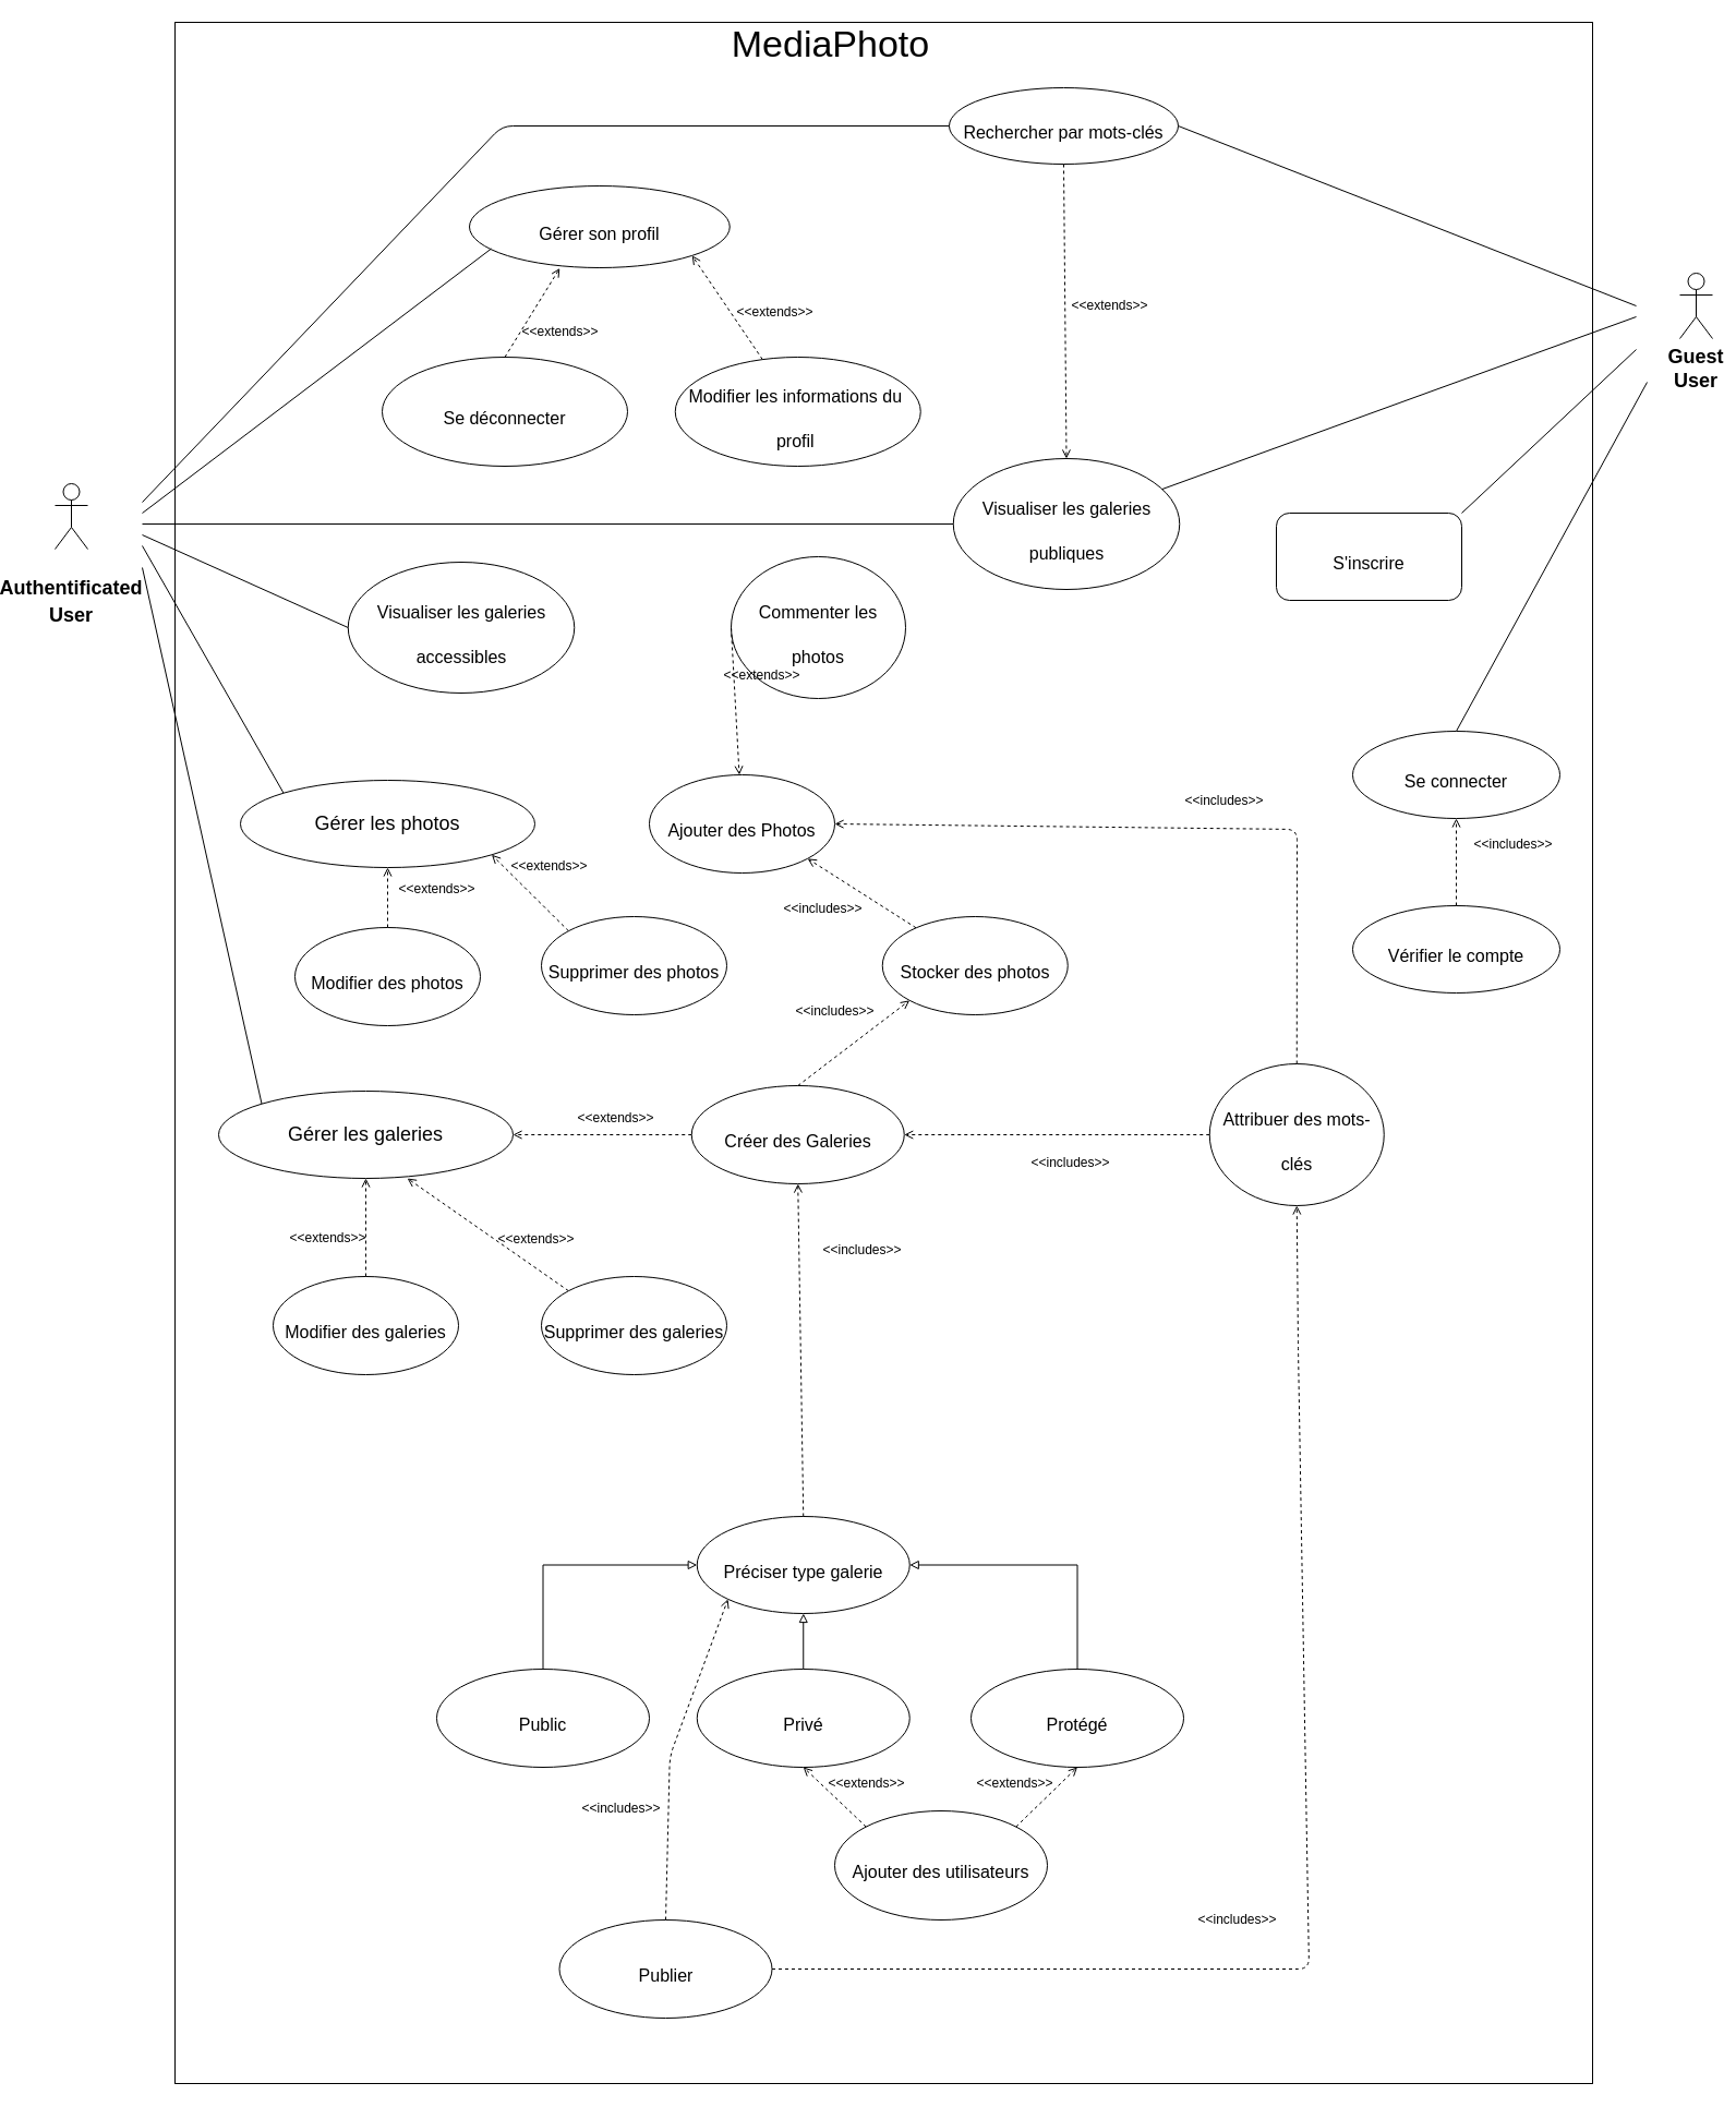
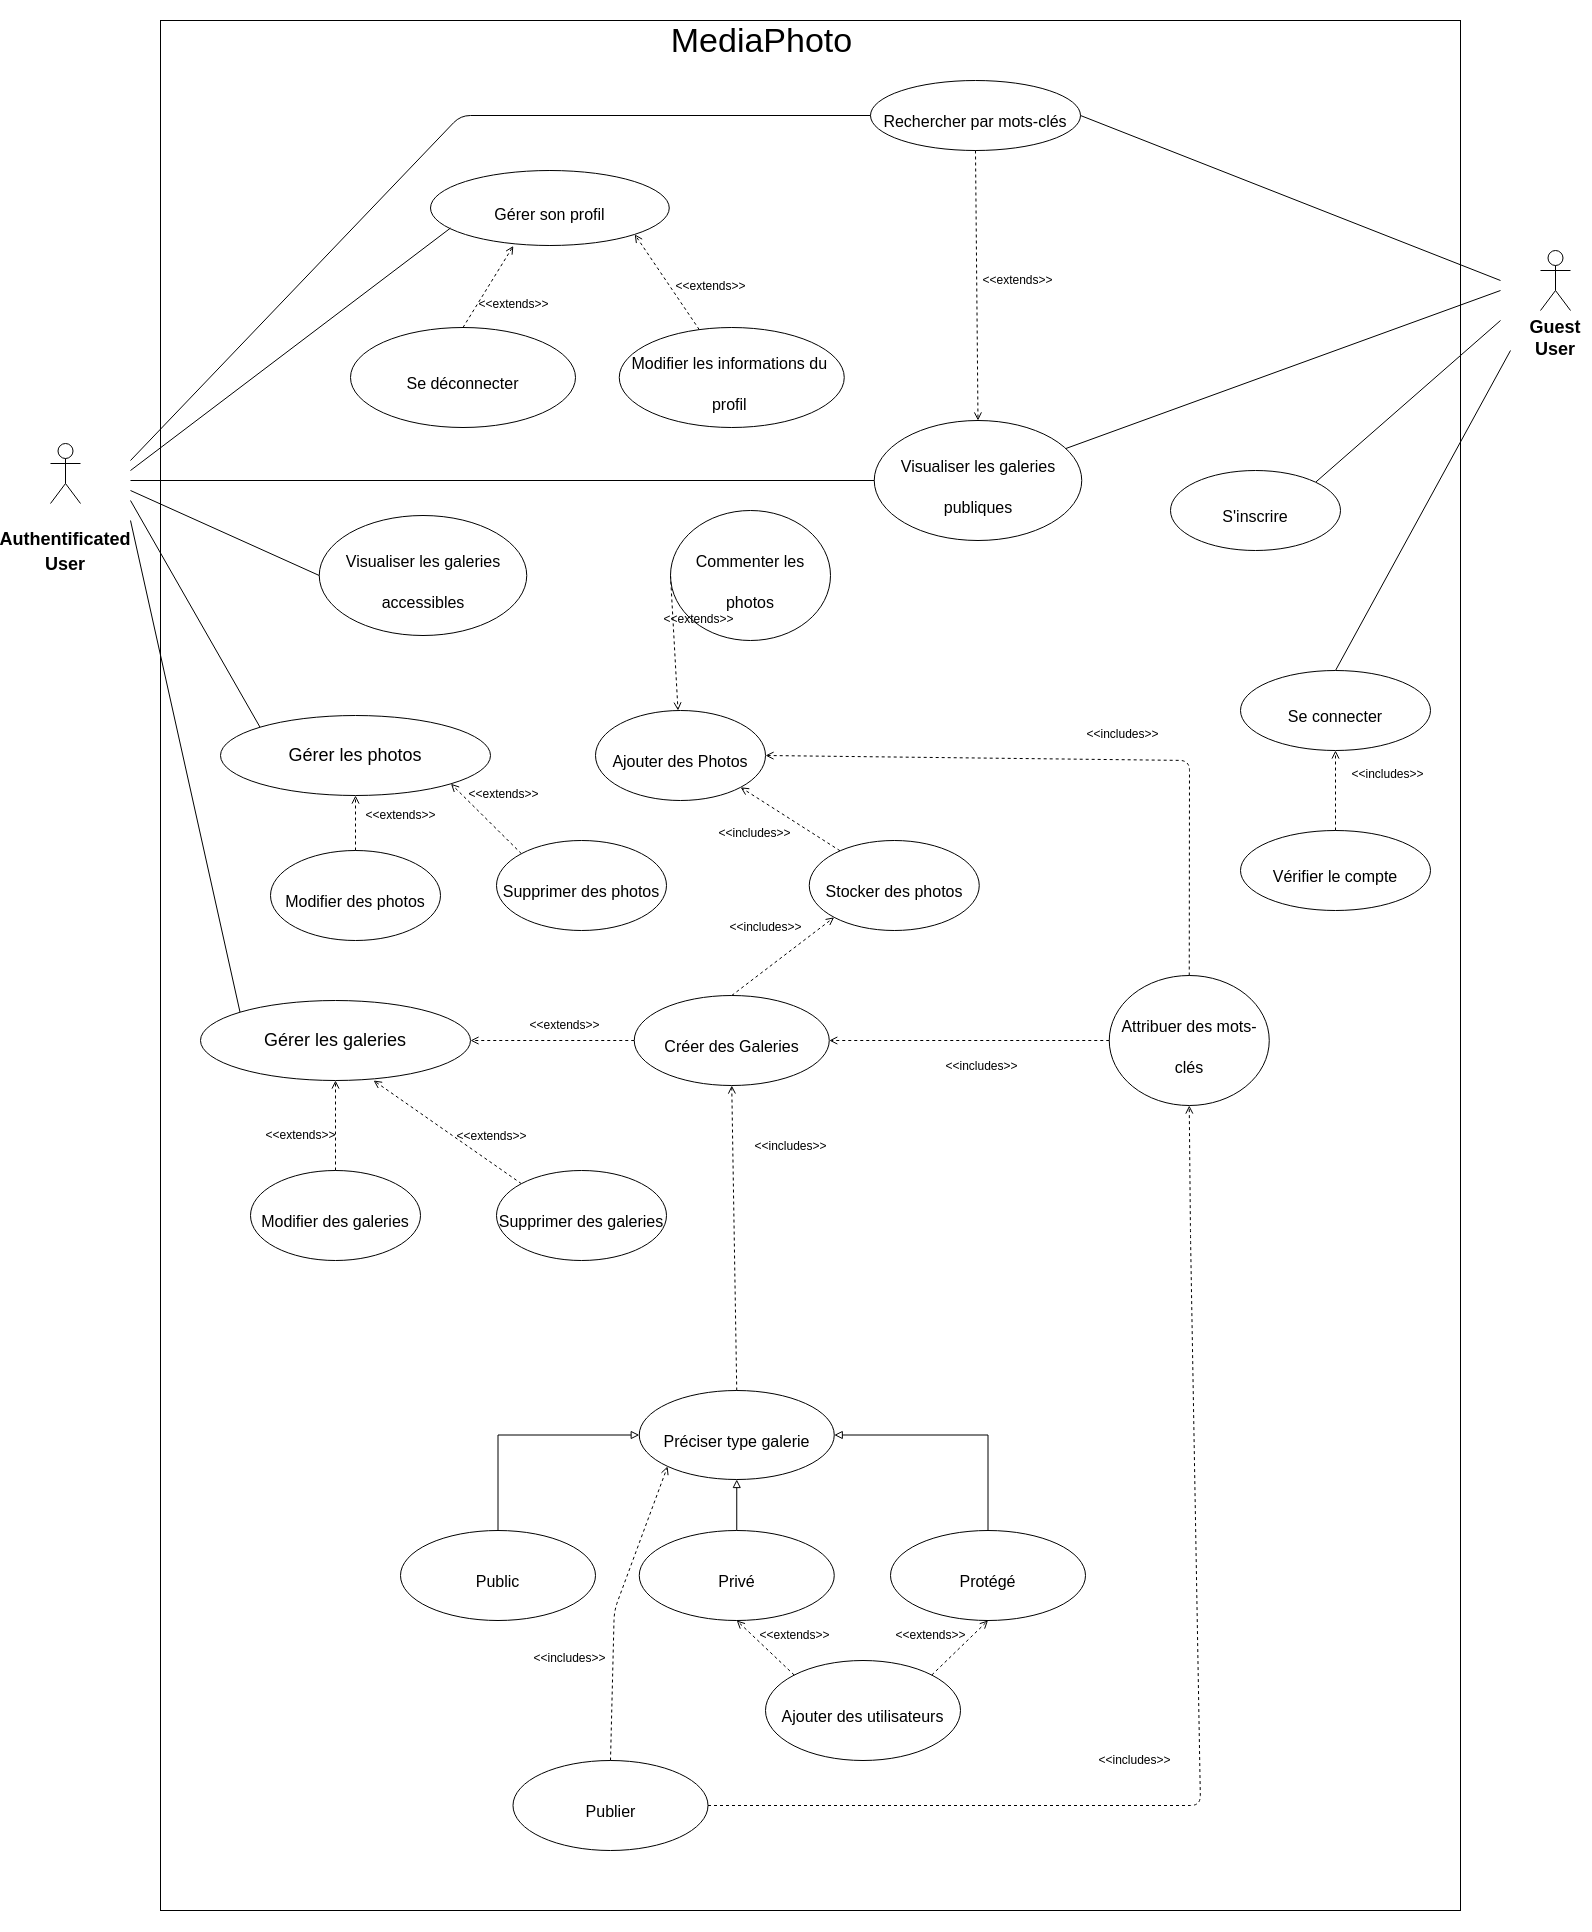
- <mxCell id="30" value="&lt;span style=&quot;font-size: 16px&quot;&gt;S'inscrire&lt;/span&gt;" style="whiteSpace=wrap;html=1;fontSize=34;align=center;rounded=1;" parent="1" vertex="1"><mxGeometry x="1140" y="470" width="170" height="80" as="geometry" /></mxCell>
+ <mxCell id="30" value="&lt;span style=&quot;font-size: 16px&quot;&gt;S'inscrire&lt;/span&gt;" style="ellipse;whiteSpace=wrap;html=1;fontSize=34;align=center;" parent="1" vertex="1"><mxGeometry x="1140" y="470" width="170" height="80" as="geometry" /></mxCell>
